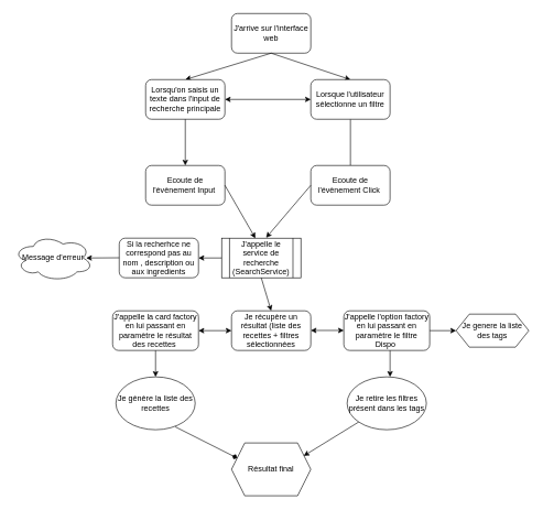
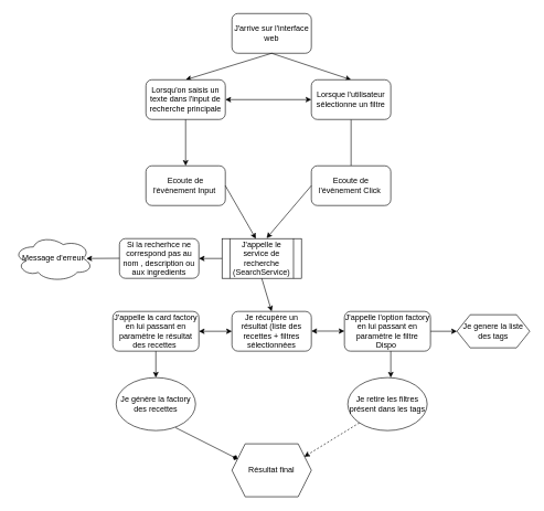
- <mxCell id="14" value="Je génère la liste des recettes" style="ellipse;whiteSpace=wrap;html=1;" vertex="1" parent="1"><mxGeometry x="175" y="570" width="120" height="80" as="geometry" /></mxCell>
+ <mxCell id="14" value="Je génère la factory des recettes" style="ellipse;whiteSpace=wrap;html=1;" vertex="1" parent="1"><mxGeometry x="175" y="570" width="120" height="80" as="geometry" /></mxCell>
- <mxCell id="28" value="" style="endArrow=classic;html=1;rounded=0;entryX=0.91;entryY=0.245;entryDx=0;entryDy=0;entryPerimeter=0;exitX=0;exitY=1;exitDx=0;exitDy=0;" edge="1" parent="1" source="15" target="27"><mxGeometry width="50" height="50" relative="1" as="geometry"><mxPoint x="550" y="590" as="sourcePoint" /><mxPoint x="600" y="540" as="targetPoint" /></mxGeometry></mxCell>
+ <mxCell id="28" value="" style="endArrow=classic;html=1;rounded=0;entryX=0.91;entryY=0.245;entryDx=0;entryDy=0;entryPerimeter=0;exitX=0;exitY=1;exitDx=0;exitDy=0;dashed=1;" edge="1" parent="1" source="15" target="27"><mxGeometry width="50" height="50" relative="1" as="geometry"><mxPoint x="550" y="590" as="sourcePoint" /><mxPoint x="600" y="540" as="targetPoint" /></mxGeometry></mxCell>
